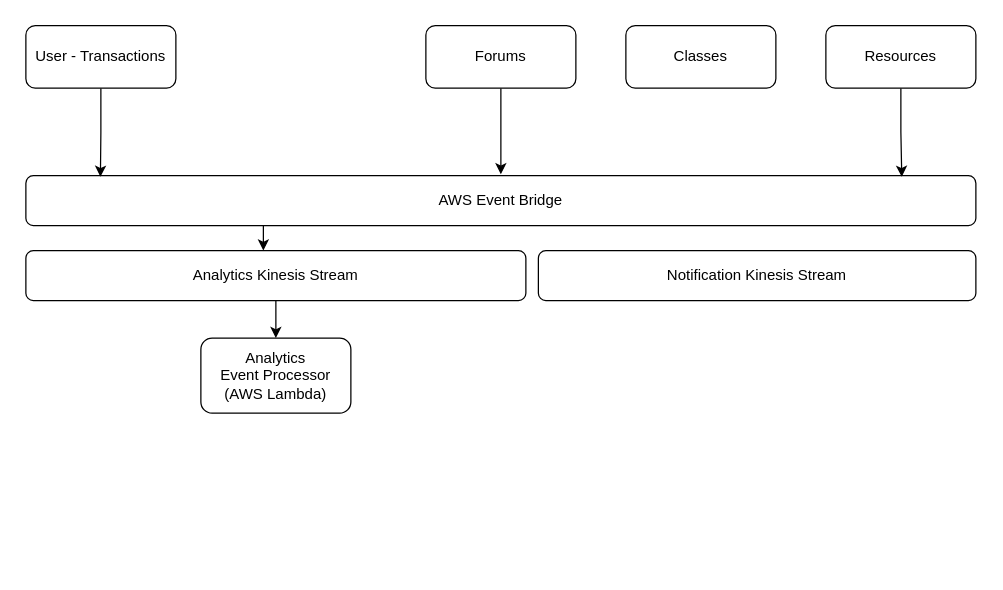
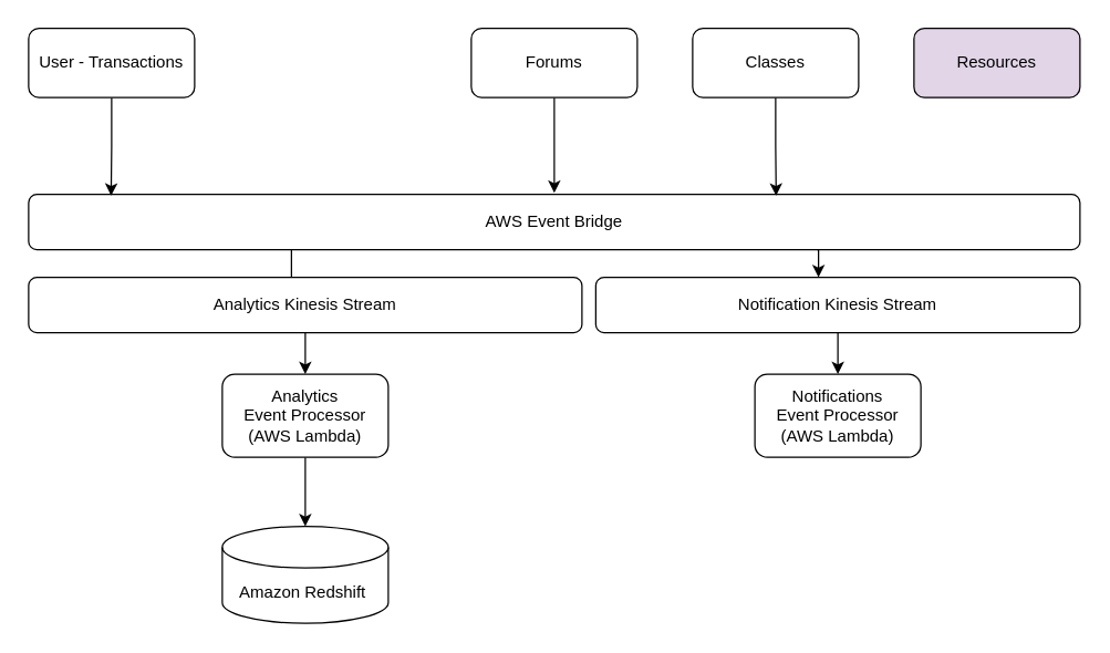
- <mxCell id="10" value="Resources" style="rounded=1;whiteSpace=wrap;html=1;" vertex="1" parent="1"><mxGeometry x="660" y="20" width="120" height="50" as="geometry" /></mxCell>
+ <mxCell id="10" value="Resources" style="rounded=1;whiteSpace=wrap;html=1;fillColor=#e1d5e7;" vertex="1" parent="1"><mxGeometry x="660" y="20" width="120" height="50" as="geometry" /></mxCell>
+ <mxCell id="7" style="edgeStyle=orthogonalEdgeStyle;rounded=0;orthogonalLoop=1;jettySize=auto;html=1;entryX=0.711;entryY=0.025;entryDx=0;entryDy=0;entryPerimeter=0;" edge="1" parent="1" source="8" target="4"><mxGeometry relative="1" as="geometry" /></mxCell>
- <mxCell id="9" style="edgeStyle=orthogonalEdgeStyle;rounded=0;orthogonalLoop=1;jettySize=auto;html=1;entryX=0.922;entryY=0.025;entryDx=0;entryDy=0;entryPerimeter=0;" edge="1" parent="1" source="10" target="4"><mxGeometry relative="1" as="geometry" /></mxCell>
+ <mxCell id="3" style="edgeStyle=orthogonalEdgeStyle;rounded=0;orthogonalLoop=1;jettySize=auto;html=1;exitX=0.75;exitY=1;exitDx=0;exitDy=0;entryX=0.46;entryY=0;entryDx=0;entryDy=0;entryPerimeter=0;" edge="1" parent="1" source="4" target="20"><mxGeometry relative="1" as="geometry" /></mxCell>
- <mxCell id="2" style="edgeStyle=orthogonalEdgeStyle;rounded=0;orthogonalLoop=1;jettySize=auto;html=1;exitX=0.25;exitY=1;exitDx=0;exitDy=0;entryX=0.475;entryY=0;entryDx=0;entryDy=0;entryPerimeter=0;" edge="1" parent="1" source="4" target="18"><mxGeometry relative="1" as="geometry" /></mxCell>
+ <mxCell id="2" style="edgeStyle=orthogonalEdgeStyle;rounded=0;orthogonalLoop=1;jettySize=auto;html=1;exitX=0.25;exitY=1;exitDx=0;exitDy=0;entryX=0.475;entryY=0;entryDx=0;entryDy=0;entryPerimeter=0;endArrow=none;" edge="1" parent="1" source="4" target="18"><mxGeometry relative="1" as="geometry" /></mxCell>
+ <mxCell id="19" style="edgeStyle=orthogonalEdgeStyle;rounded=0;orthogonalLoop=1;jettySize=auto;html=1;entryX=0.5;entryY=0;entryDx=0;entryDy=0;" edge="1" parent="1" source="20" target="15"><mxGeometry relative="1" as="geometry" /></mxCell>
+ <mxCell id="15" value="Notifications&lt;br&gt;Event Processor&lt;br&gt;(AWS Lambda)" style="rounded=1;whiteSpace=wrap;html=1;" vertex="1" parent="1"><mxGeometry x="545" y="270" width="120" height="60" as="geometry" /></mxCell>
+ <mxCell id="11" style="edgeStyle=orthogonalEdgeStyle;rounded=0;orthogonalLoop=1;jettySize=auto;html=1;" edge="1" parent="1" source="12" target="16"><mxGeometry relative="1" as="geometry" /></mxCell>
+ <mxCell id="16" value="Amazon Redshift&amp;nbsp;" style="shape=cylinder3;whiteSpace=wrap;html=1;boundedLbl=1;backgroundOutline=1;size=15;" vertex="1" parent="1"><mxGeometry x="160" y="380" width="120" height="70" as="geometry" /></mxCell>
